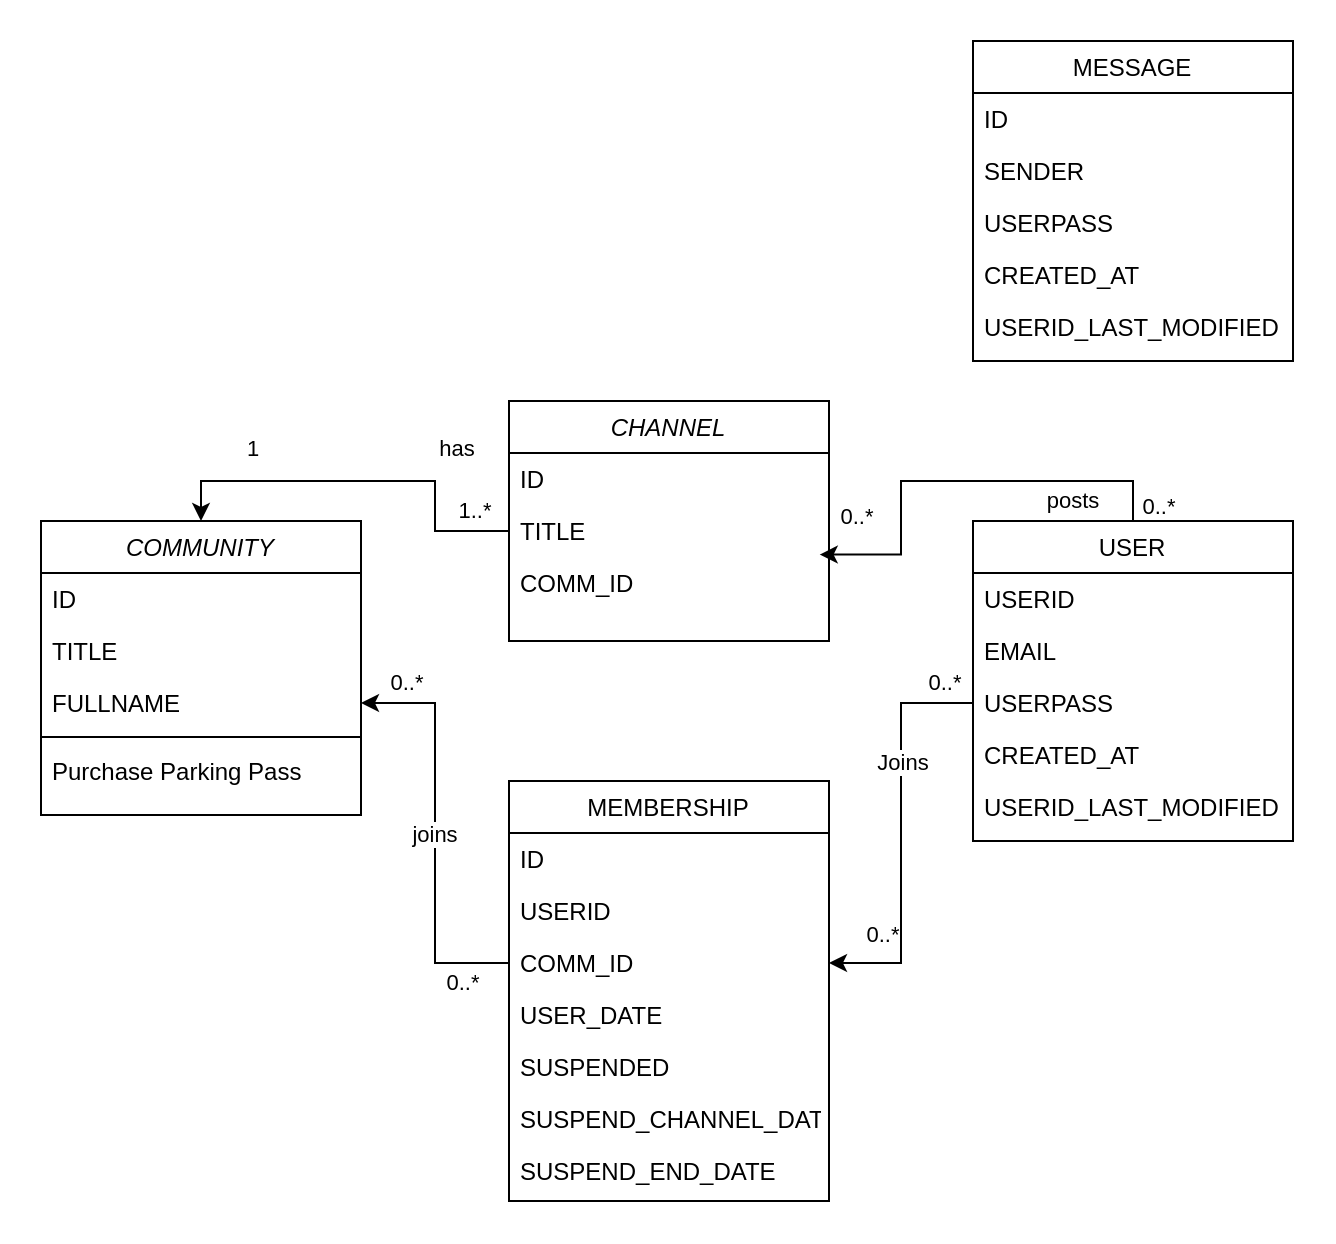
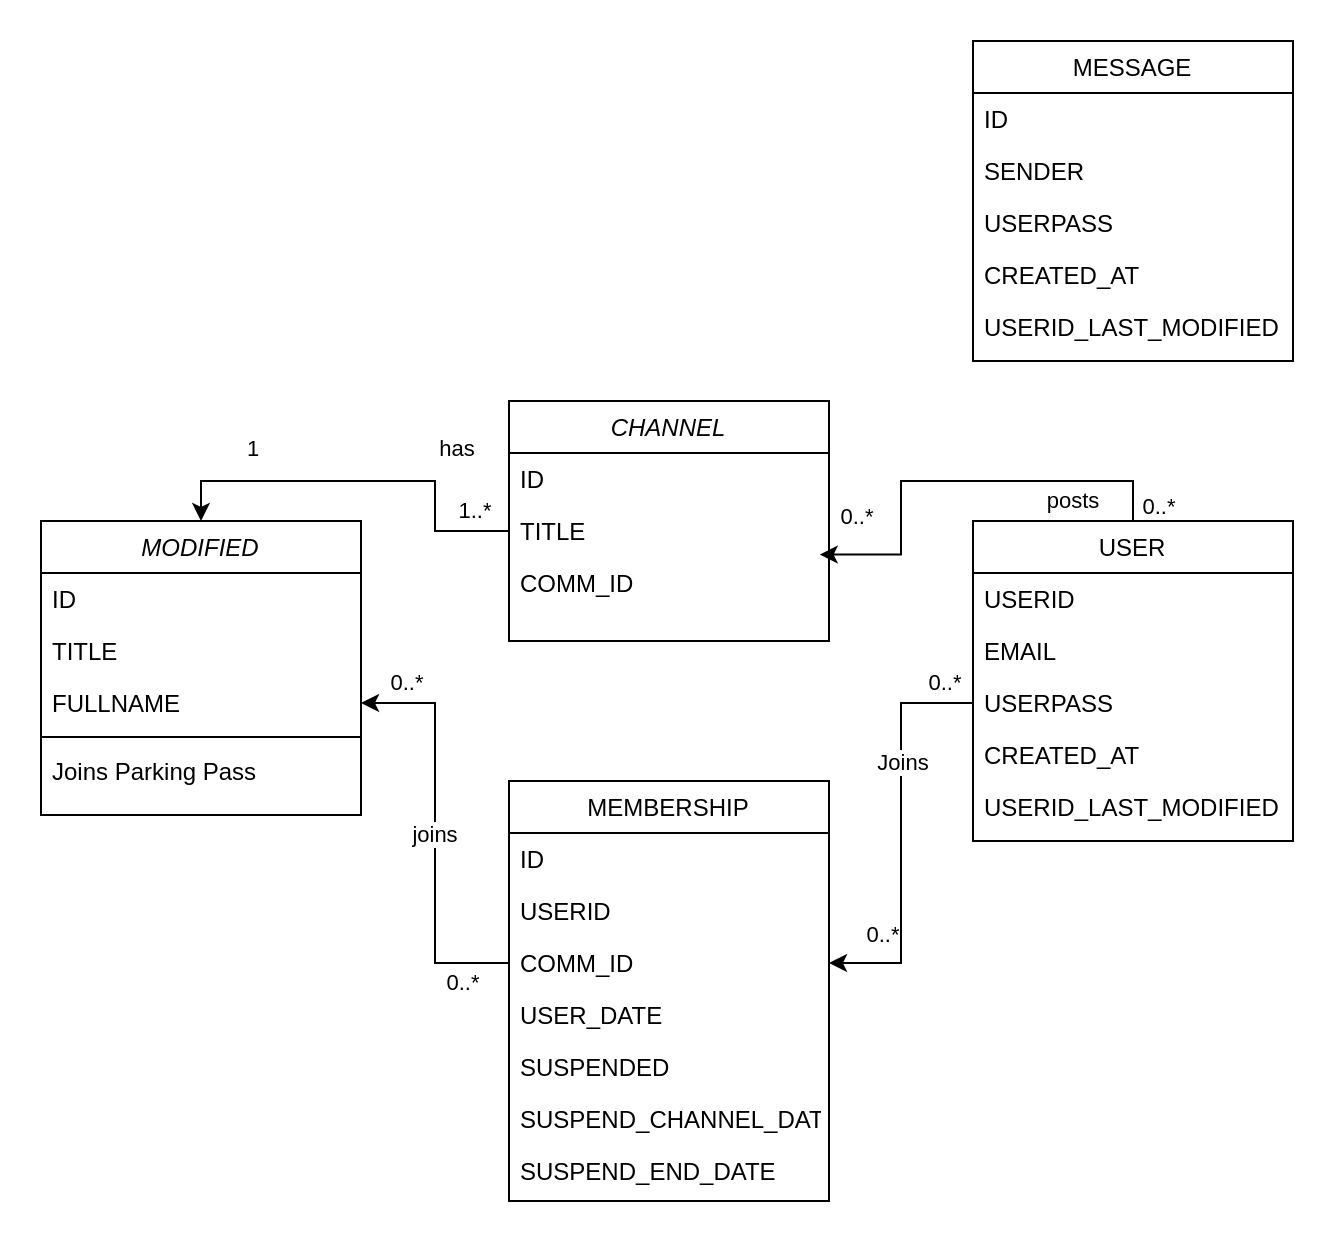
- <mxCell id="2" value="COMMUNITY" style="swimlane;fontStyle=2;align=center;verticalAlign=top;childLayout=stackLayout;horizontal=1;startSize=26;horizontalStack=0;resizeParent=1;resizeLast=0;collapsible=1;marginBottom=0;rounded=0;shadow=0;strokeWidth=1;" parent="1" vertex="1"><mxGeometry x="20" y="260" width="160" height="147" as="geometry"><mxRectangle x="230" y="140" width="160" height="26" as="alternateBounds" /></mxGeometry></mxCell>
+ <mxCell id="2" value="MODIFIED" style="swimlane;fontStyle=2;align=center;verticalAlign=top;childLayout=stackLayout;horizontal=1;startSize=26;horizontalStack=0;resizeParent=1;resizeLast=0;collapsible=1;marginBottom=0;rounded=0;shadow=0;strokeWidth=1;" parent="1" vertex="1"><mxGeometry x="20" y="260" width="160" height="147" as="geometry"><mxRectangle x="230" y="140" width="160" height="26" as="alternateBounds" /></mxGeometry></mxCell>
- <mxCell id="7" value="Purchase Parking Pass" style="text;align=left;verticalAlign=top;spacingLeft=4;spacingRight=4;overflow=hidden;rotatable=0;points=[[0,0.5],[1,0.5]];portConstraint=eastwest;" parent="2" vertex="1"><mxGeometry y="112" width="160" height="26" as="geometry" /></mxCell>
+ <mxCell id="7" value="Joins Parking Pass" style="text;align=left;verticalAlign=top;spacingLeft=4;spacingRight=4;overflow=hidden;rotatable=0;points=[[0,0.5],[1,0.5]];portConstraint=eastwest;" parent="2" vertex="1"><mxGeometry y="112" width="160" height="26" as="geometry" /></mxCell>
